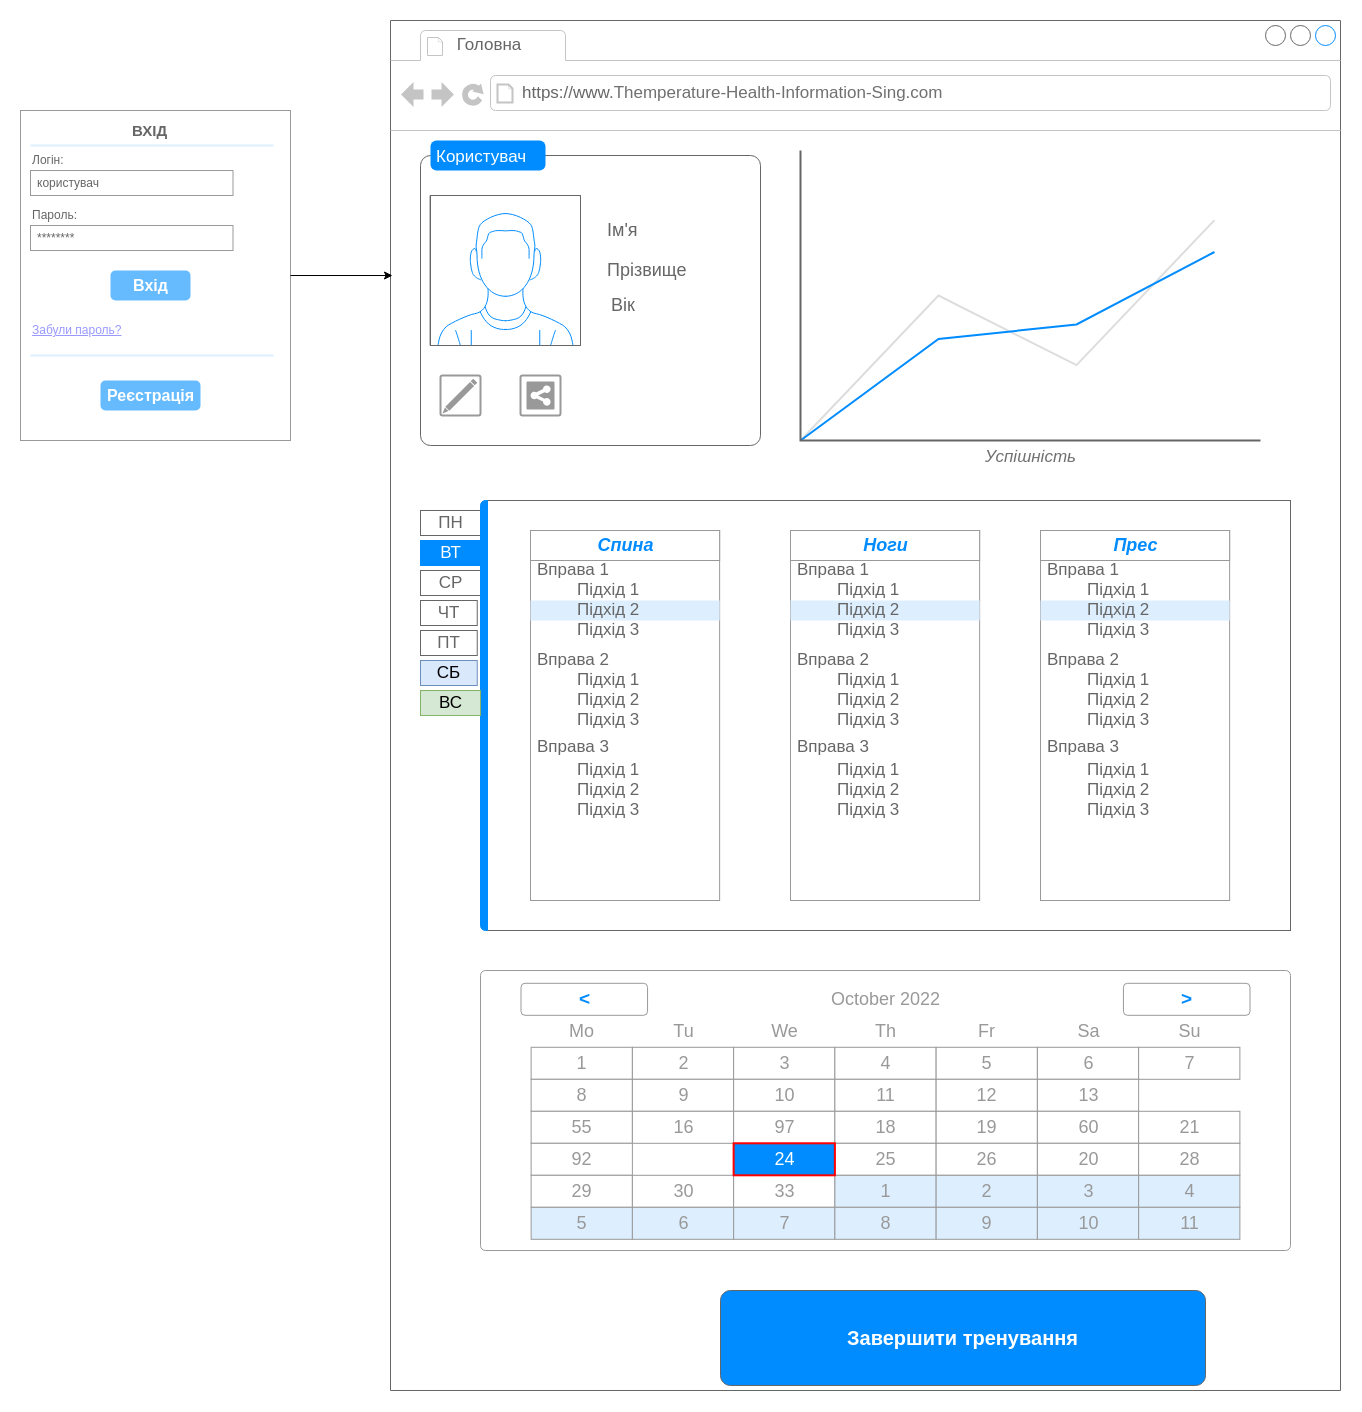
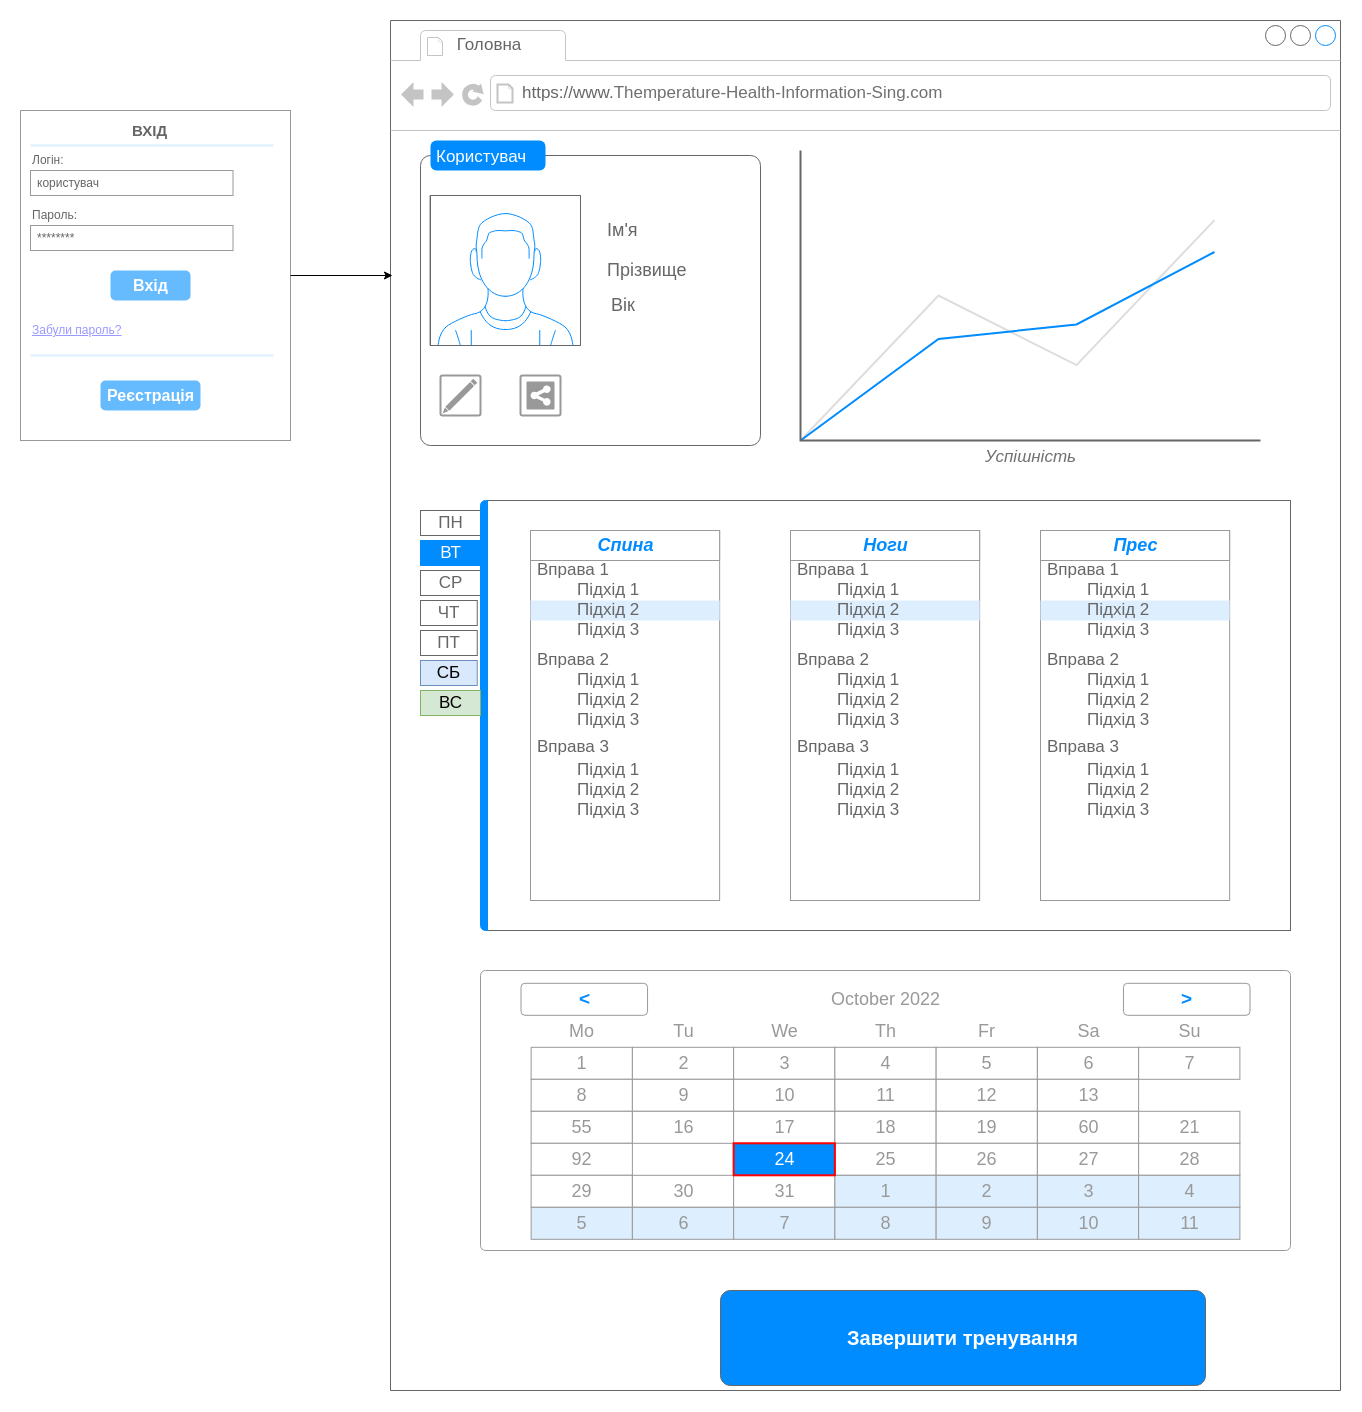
- <mxCell id="102" value="97" style="strokeWidth=1;shadow=0;dashed=0;align=center;html=1;shape=mxgraph.mockup.forms.rrect;rSize=0;strokeColor=#999999;fontColor=#999999;labelBackgroundColor=none;fontFamily=Helvetica;fontSize=18;gradientColor=none;" vertex="1" parent="76"><mxGeometry x="253.125" y="140.8" width="101.25" height="32.0" as="geometry" /></mxCell>
+ <mxCell id="102" value="17" style="strokeWidth=1;shadow=0;dashed=0;align=center;html=1;shape=mxgraph.mockup.forms.rrect;rSize=0;strokeColor=#999999;fontColor=#999999;labelBackgroundColor=none;fontFamily=Helvetica;fontSize=18;gradientColor=none;" vertex="1" parent="76"><mxGeometry x="253.125" y="140.8" width="101.25" height="32.0" as="geometry" /></mxCell>
- <mxCell id="110" value="20" style="strokeWidth=1;shadow=0;dashed=0;align=center;html=1;shape=mxgraph.mockup.forms.rrect;rSize=0;strokeColor=#999999;fontColor=#999999;labelBackgroundColor=none;fontFamily=Helvetica;fontSize=18;gradientColor=none;" vertex="1" parent="76"><mxGeometry x="556.875" y="172.8" width="101.25" height="32.0" as="geometry" /></mxCell>
+ <mxCell id="110" value="27" style="strokeWidth=1;shadow=0;dashed=0;align=center;html=1;shape=mxgraph.mockup.forms.rrect;rSize=0;strokeColor=#999999;fontColor=#999999;labelBackgroundColor=none;fontFamily=Helvetica;fontSize=18;gradientColor=none;" vertex="1" parent="76"><mxGeometry x="556.875" y="172.8" width="101.25" height="32.0" as="geometry" /></mxCell>
- <mxCell id="114" value="33" style="strokeWidth=1;shadow=0;dashed=0;align=center;html=1;shape=mxgraph.mockup.forms.rrect;rSize=0;strokeColor=#999999;fontColor=#999999;labelBackgroundColor=none;fontFamily=Helvetica;fontSize=18;gradientColor=none;" vertex="1" parent="76"><mxGeometry x="253.125" y="204.8" width="101.25" height="32.0" as="geometry" /></mxCell>
+ <mxCell id="114" value="31" style="strokeWidth=1;shadow=0;dashed=0;align=center;html=1;shape=mxgraph.mockup.forms.rrect;rSize=0;strokeColor=#999999;fontColor=#999999;labelBackgroundColor=none;fontFamily=Helvetica;fontSize=18;gradientColor=none;" vertex="1" parent="76"><mxGeometry x="253.125" y="204.8" width="101.25" height="32.0" as="geometry" /></mxCell>
